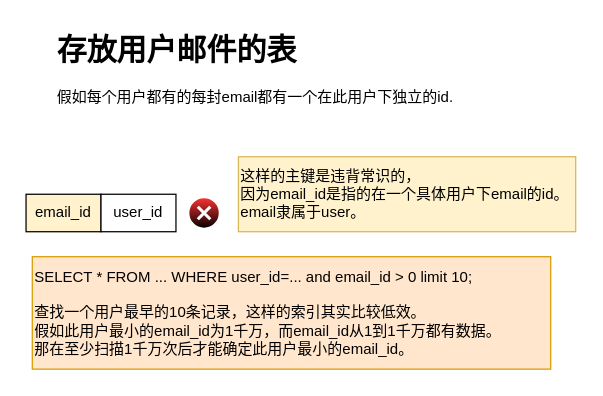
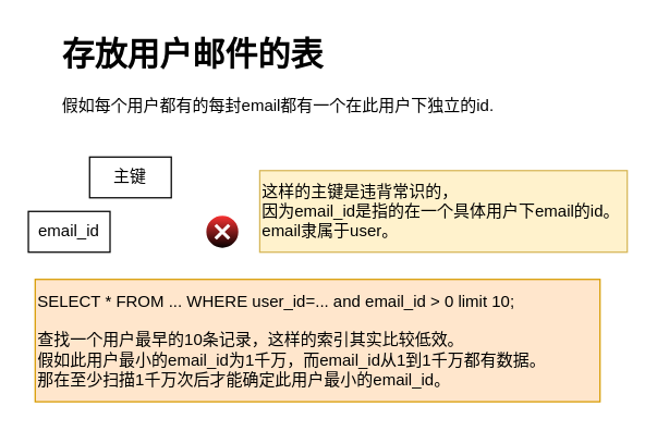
+ <mxCell id="3" value="主键" style="rounded=0;whiteSpace=wrap;html=1;" vertex="1" parent="1"><mxGeometry x="65" y="115" width="60" height="30" as="geometry" /></mxCell>
- <mxCell id="5" value="email_id" style="rounded=0;whiteSpace=wrap;html=1;fillColor=#fff2cc;" vertex="1" parent="1"><mxGeometry x="20" y="155" width="60" height="30" as="geometry" /></mxCell>
+ <mxCell id="5" value="email_id" style="rounded=0;whiteSpace=wrap;html=1;" vertex="1" parent="1"><mxGeometry x="20" y="155" width="60" height="30" as="geometry" /></mxCell>
- <mxCell id="6" value="user_id" style="rounded=0;whiteSpace=wrap;html=1;" vertex="1" parent="1"><mxGeometry x="80" y="155" width="60" height="30" as="geometry" /></mxCell>
